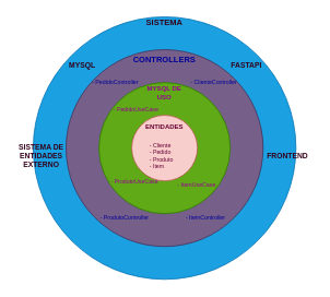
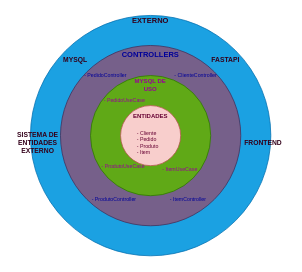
- <mxCell id="17" value="SISTEMA" style="text;html=1;align=center;verticalAlign=middle;whiteSpace=wrap;rounded=0;fontSize=10;fontColor=#33001A;fontStyle=1" parent="1" vertex="1"><mxGeometry x="170" y="22" width="60" height="10" as="geometry" /></mxCell>
+ <mxCell id="17" value="EXTERNO" style="text;html=1;align=center;verticalAlign=middle;whiteSpace=wrap;rounded=0;fontSize=10;fontColor=#33001A;fontStyle=1" parent="1" vertex="1"><mxGeometry x="170" y="22" width="60" height="10" as="geometry" /></mxCell>
